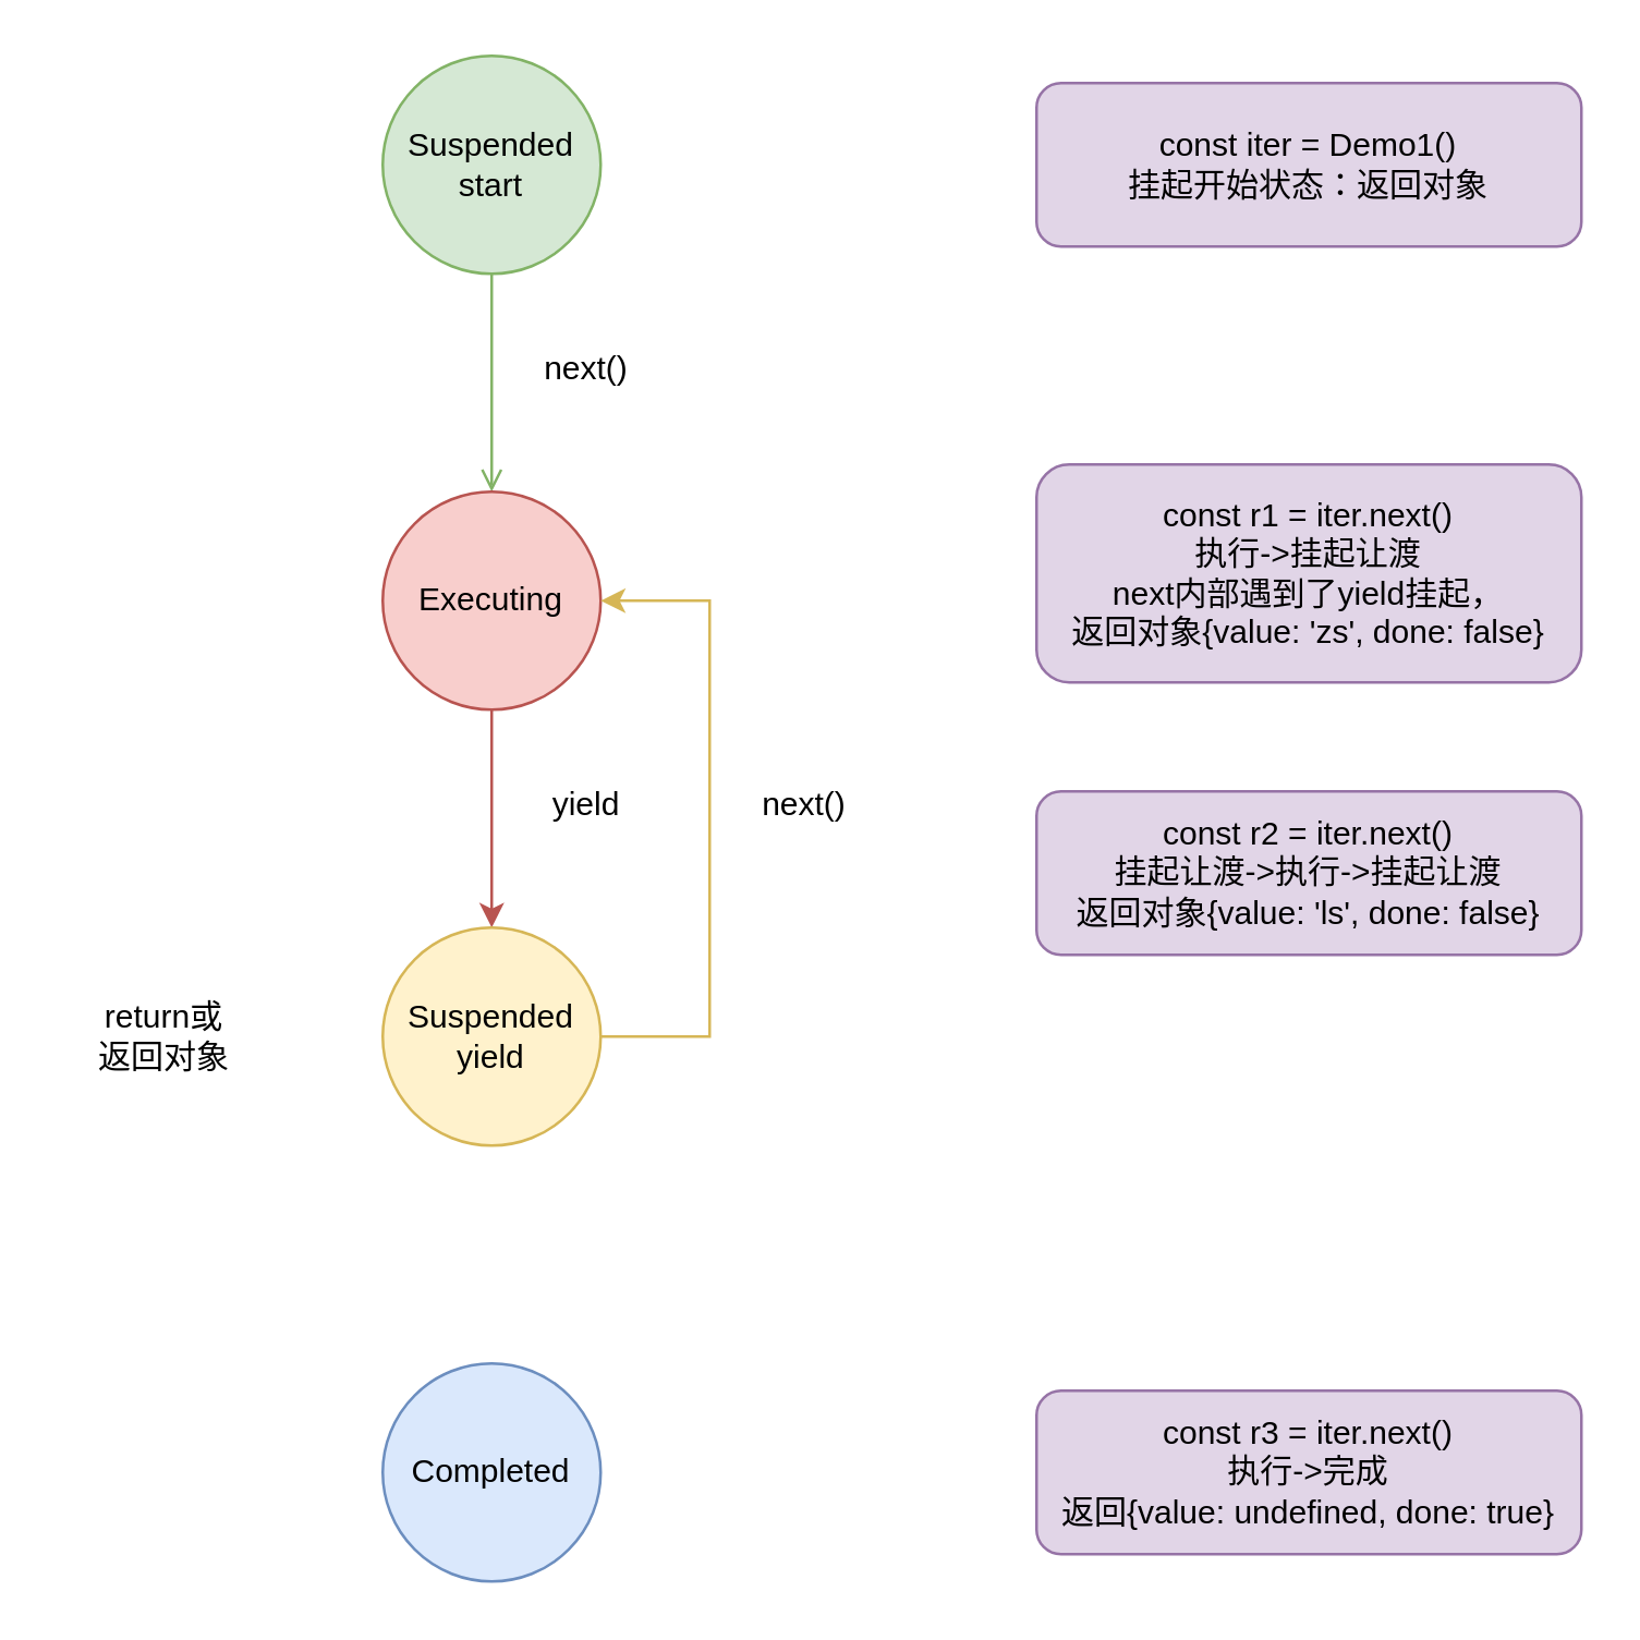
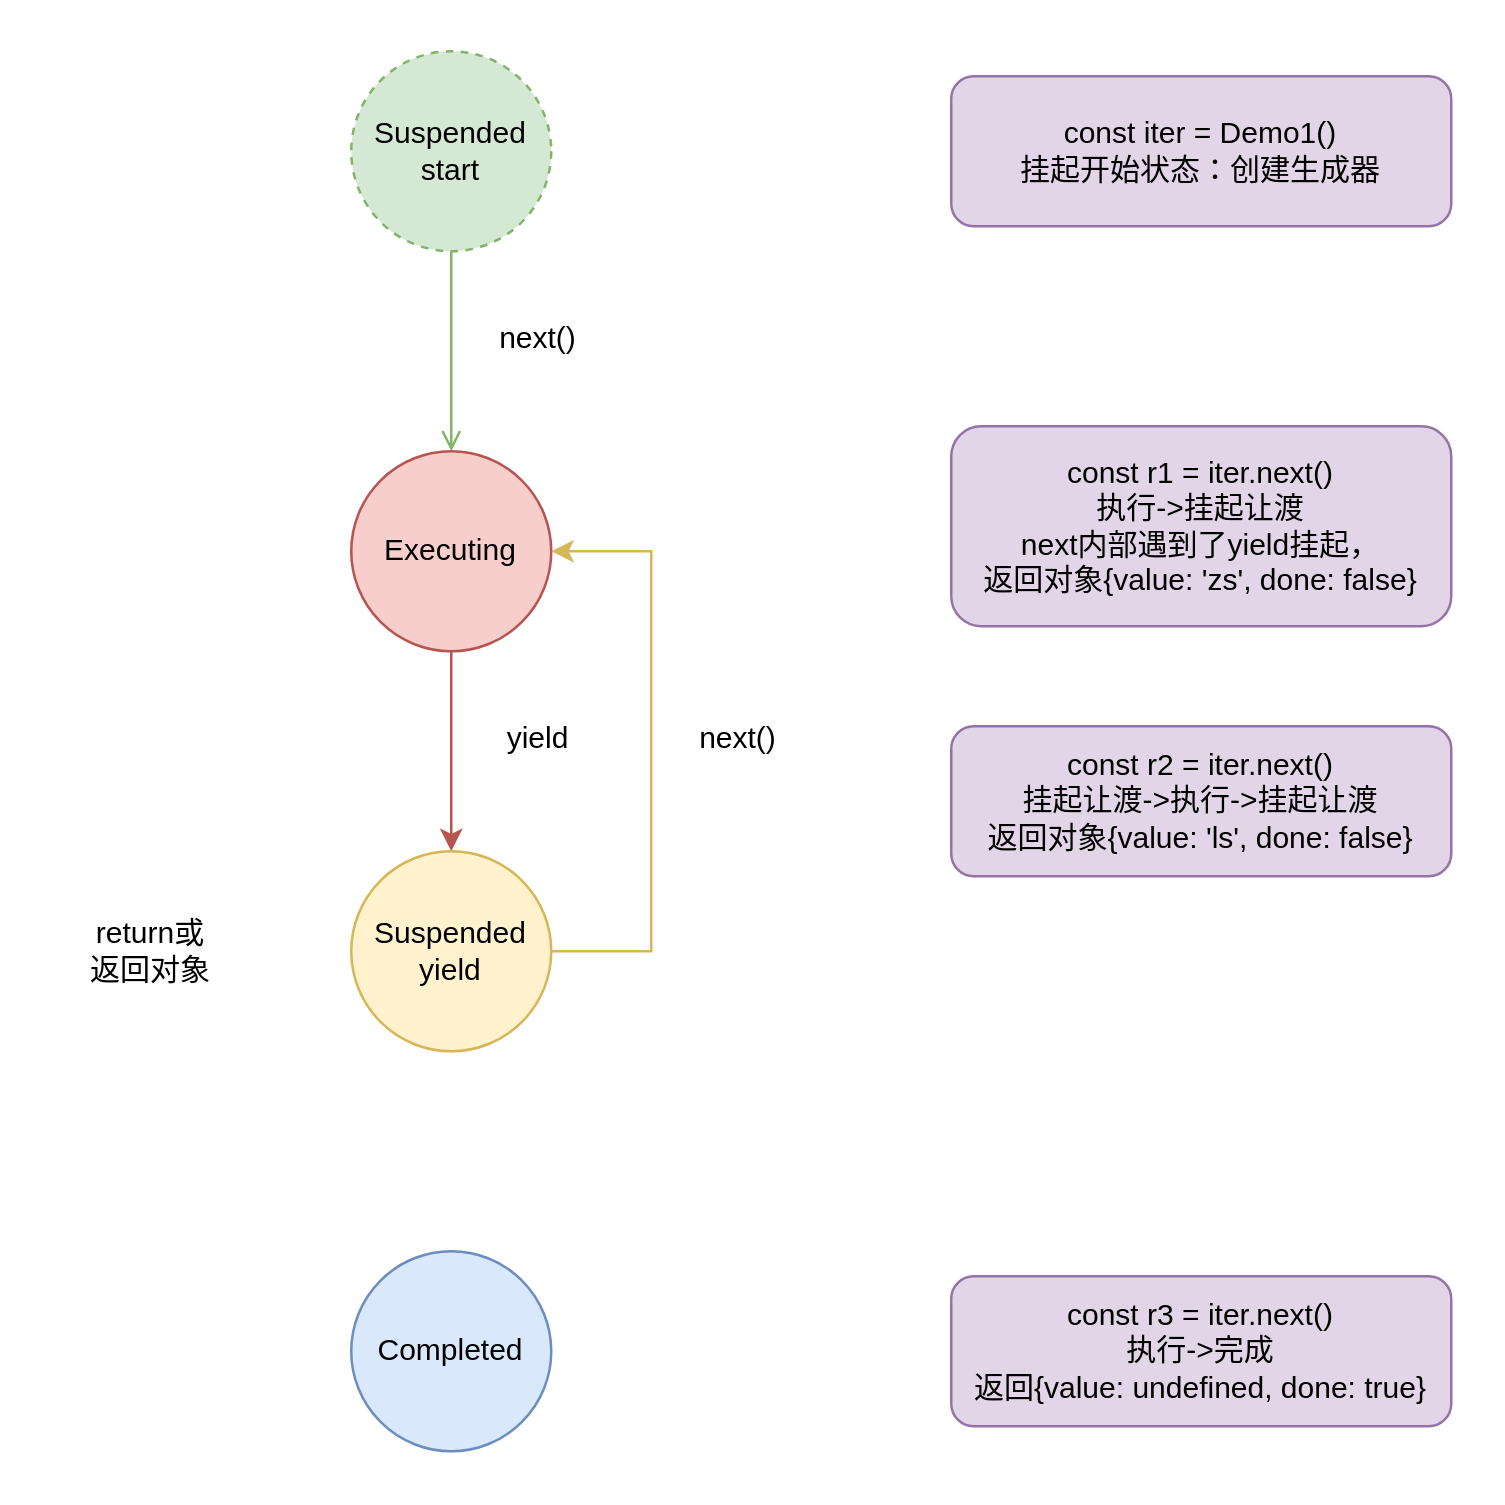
- <mxCell id="3" value="Suspended&lt;br&gt;start" style="ellipse;whiteSpace=wrap;html=1;aspect=fixed;fillColor=#d5e8d4;strokeColor=#82b366;" parent="1" vertex="1"><mxGeometry x="140" y="20" width="80" height="80" as="geometry" /></mxCell>
+ <mxCell id="3" value="Suspended&lt;br&gt;start" style="ellipse;whiteSpace=wrap;html=1;aspect=fixed;fillColor=#d5e8d4;strokeColor=#82b366;dashed=1;" parent="1" vertex="1"><mxGeometry x="140" y="20" width="80" height="80" as="geometry" /></mxCell>
- <mxCell id="13" value="const iter =&amp;nbsp;Demo1()&lt;br&gt;挂起开始状态：返回对象" style="rounded=1;whiteSpace=wrap;html=1;fillColor=#e1d5e7;strokeColor=#9673a6;" vertex="1" parent="1"><mxGeometry x="380" y="30" width="200" height="60" as="geometry" /></mxCell>
+ <mxCell id="13" value="const iter =&amp;nbsp;Demo1()&lt;br&gt;挂起开始状态：创建生成器" style="rounded=1;whiteSpace=wrap;html=1;fillColor=#e1d5e7;strokeColor=#9673a6;" vertex="1" parent="1"><mxGeometry x="380" y="30" width="200" height="60" as="geometry" /></mxCell>
